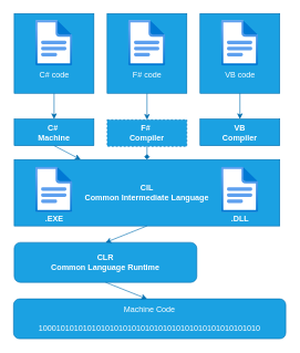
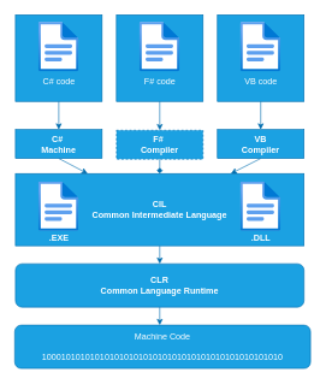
+ <mxCell id="21" value="" style="endArrow=classic;html=1;exitX=0.5;exitY=1;exitDx=0;exitDy=0;fillColor=#1ba1e2;strokeColor=#006EAF;" parent="1" source="10" target="11" edge="1"><mxGeometry width="50" height="50" relative="1" as="geometry"><mxPoint x="261" y="340" as="sourcePoint" /><mxPoint x="301" y="300" as="targetPoint" /></mxGeometry></mxCell>
- <mxCell id="14" value="CLR&lt;br&gt;Common Language Runtime" style="rounded=1;whiteSpace=wrap;html=1;fillColor=#1ba1e2;fontColor=#ffffff;strokeColor=#006EAF;fontStyle=1" parent="1" vertex="1"><mxGeometry x="21" y="365" width="275" height="60" as="geometry" /></mxCell>
+ <mxCell id="14" value="CLR&lt;br&gt;Common Language Runtime" style="rounded=1;whiteSpace=wrap;html=1;fillColor=#1ba1e2;fontColor=#ffffff;strokeColor=#006EAF;fontStyle=1" parent="1" vertex="1"><mxGeometry x="21" y="365" width="400" height="60" as="geometry" /></mxCell>
